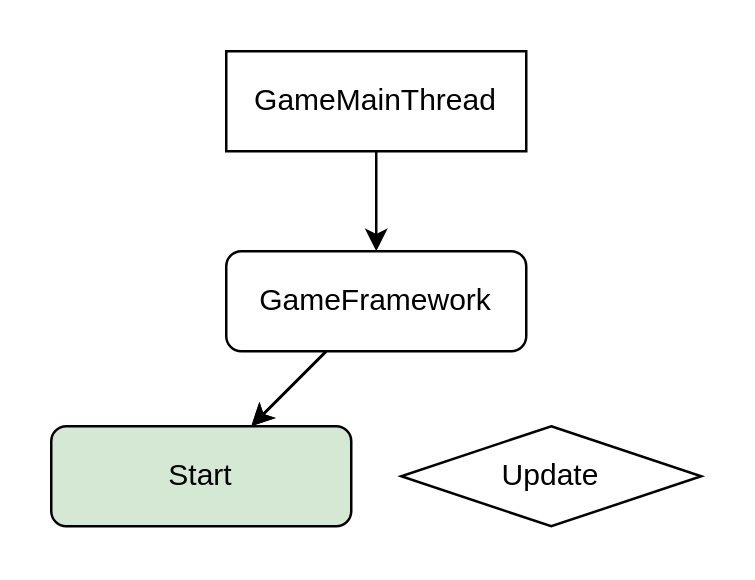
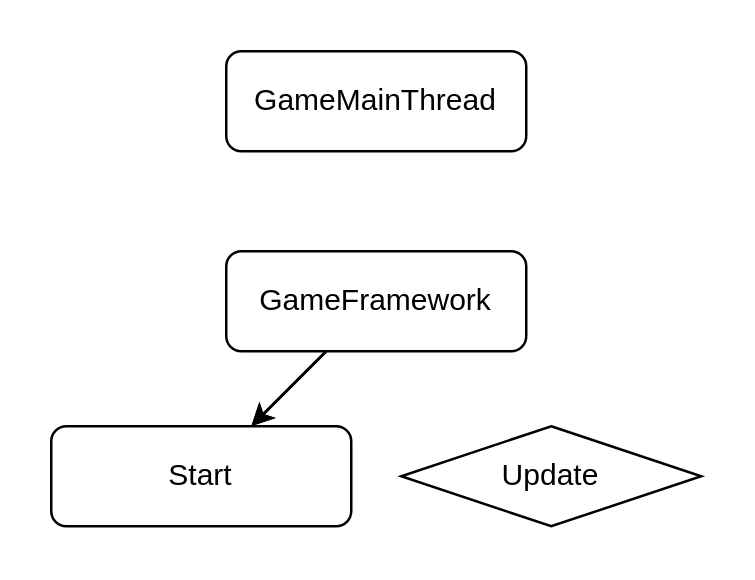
- <mxCell id="8" value="GameMainThread" style="rounded=0;whiteSpace=wrap;html=1;" vertex="1" parent="1"><mxGeometry x="90" y="20" width="120" height="40" as="geometry" /></mxCell>
+ <mxCell id="8" value="GameMainThread" style="whiteSpace=wrap;html=1;rounded=1;" vertex="1" parent="1"><mxGeometry x="90" y="20" width="120" height="40" as="geometry" /></mxCell>
- <mxCell id="7" style="edgeStyle=none;html=1;" edge="1" parent="1" source="8" target="4"><mxGeometry relative="1" as="geometry" /></mxCell>
- <mxCell id="5" value="Start" style="whiteSpace=wrap;html=1;rounded=1;fillColor=#d5e8d4;" vertex="1" parent="1"><mxGeometry x="20" y="170" width="120" height="40" as="geometry" /></mxCell>
+ <mxCell id="5" value="Start" style="whiteSpace=wrap;html=1;rounded=1;" vertex="1" parent="1"><mxGeometry x="20" y="170" width="120" height="40" as="geometry" /></mxCell>
